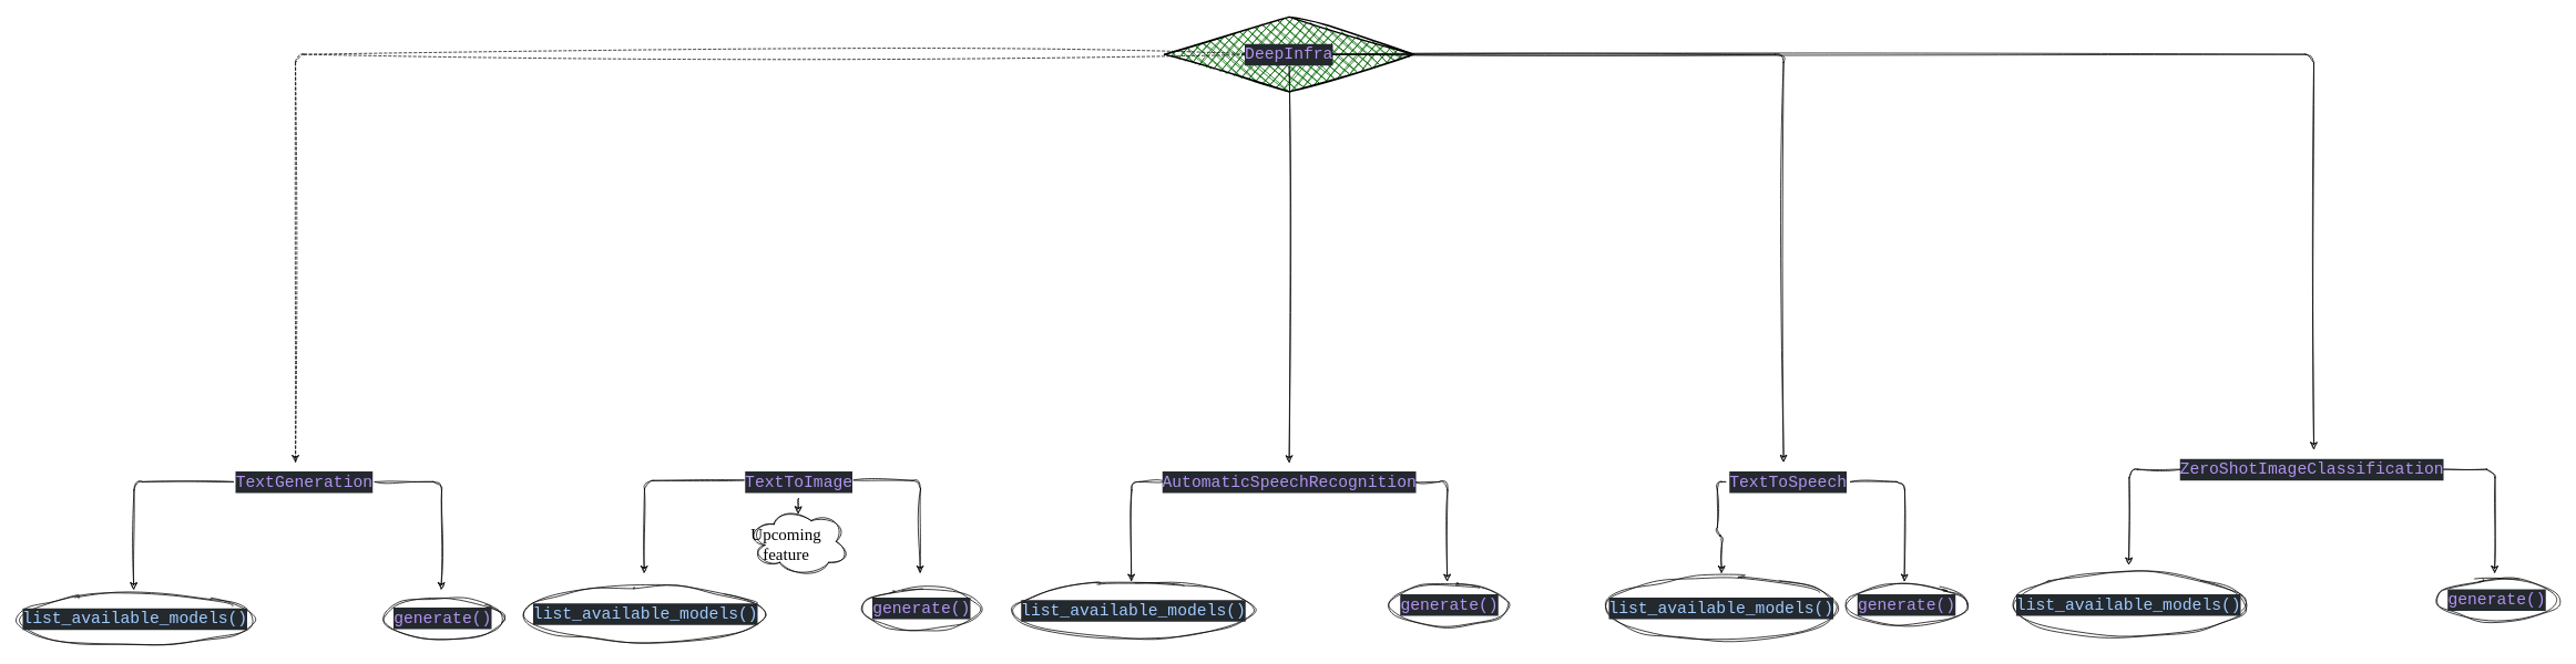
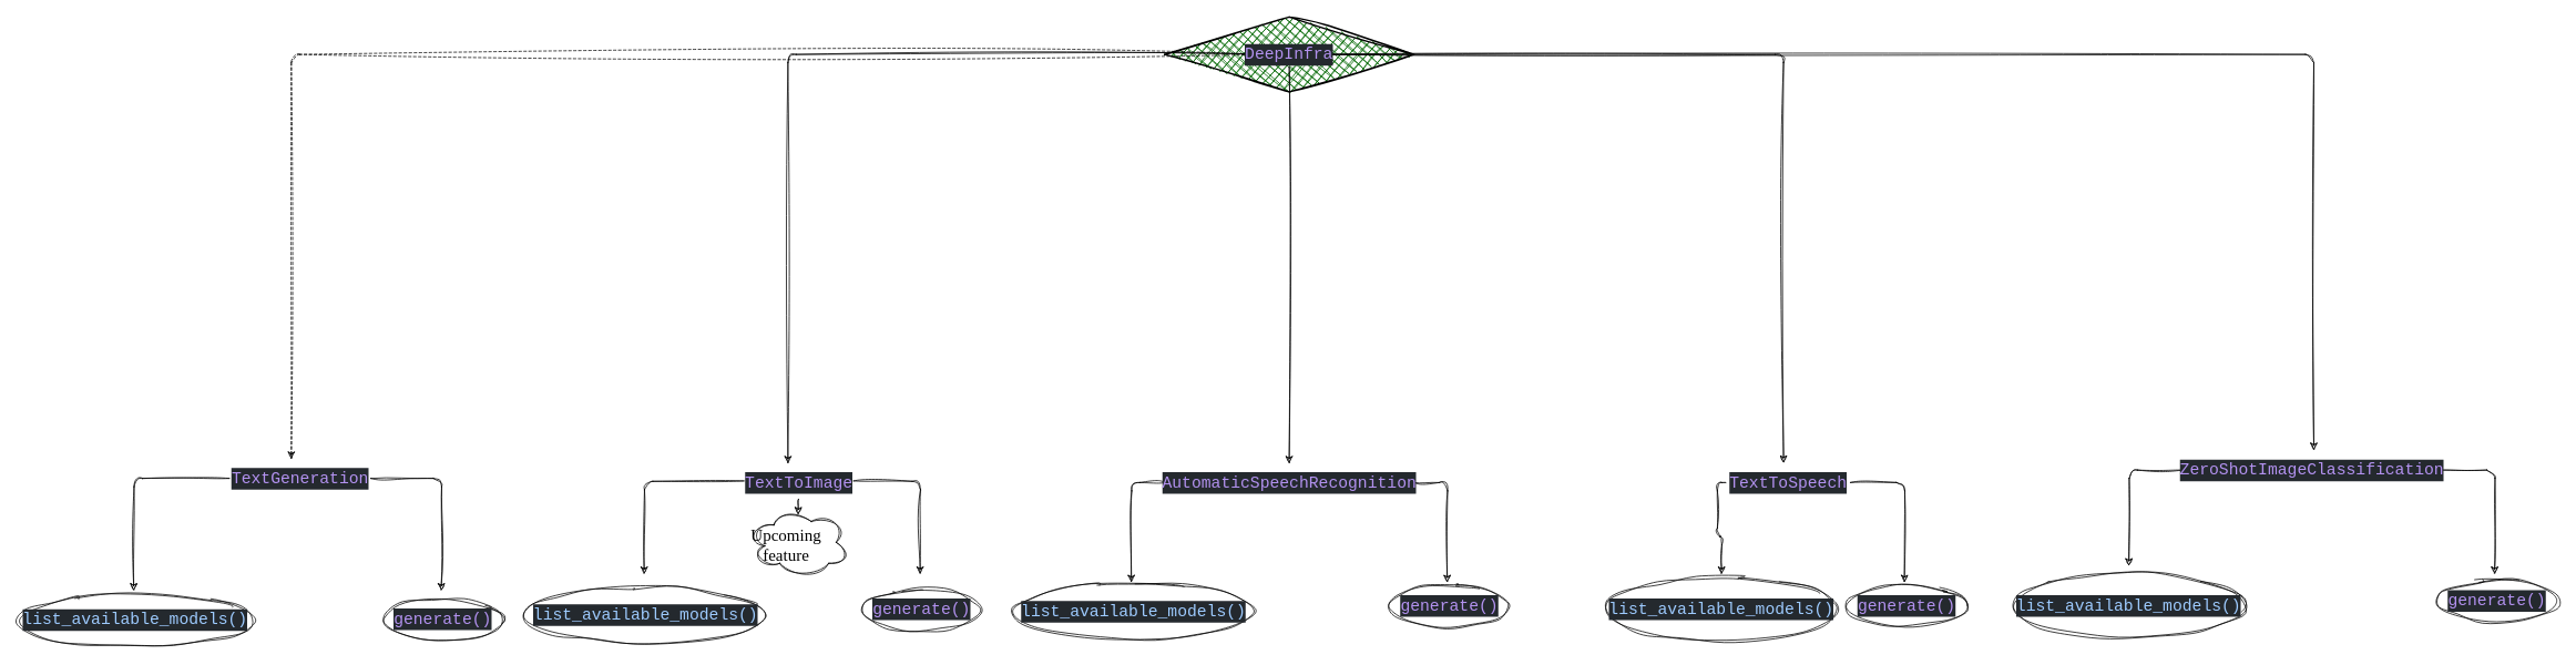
+ <mxCell id="24" style="edgeStyle=orthogonalEdgeStyle;sketch=1;hachureGap=4;jiggle=2;curveFitting=1;html=1;entryX=0.407;entryY=-0.075;entryDx=0;entryDy=0;entryPerimeter=0;fontFamily=Architects Daughter;fontSource=https%3A%2F%2Ffonts.googleapis.com%2Fcss%3Ffamily%3DArchitects%2BDaughter;fontSize=16;" parent="1" source="28" target="9" edge="1"><mxGeometry relative="1" as="geometry" /></mxCell>
- <mxCell id="7" value="&lt;div style=&quot;color: rgb(225, 228, 232); background-color: rgb(36, 41, 46); font-family: Consolas, Consolas, &amp;quot;Courier New&amp;quot;, monospace; font-size: 19.6px; line-height: 26px;&quot;&gt;&lt;span style=&quot;color: #b392f0;&quot;&gt;TextGeneration&lt;/span&gt;&lt;/div&gt;" style="text;html=1;align=center;verticalAlign=middle;resizable=0;points=[];autosize=1;strokeColor=none;fillColor=none;fontSize=20;fontFamily=Architects Daughter;sketch=1;hachureGap=4;jiggle=2;curveFitting=1;fontSource=https%3A%2F%2Ffonts.googleapis.com%2Fcss%3Ffamily%3DArchitects%2BDaughter;" parent="1" vertex="1"><mxGeometry x="280" y="560" width="170" height="40" as="geometry" /></mxCell>
+ <mxCell id="7" value="&lt;div style=&quot;color: rgb(225, 228, 232); background-color: rgb(36, 41, 46); font-family: Consolas, Consolas, &amp;quot;Courier New&amp;quot;, monospace; font-size: 19.6px; line-height: 26px;&quot;&gt;&lt;span style=&quot;color: #b392f0;&quot;&gt;TextGeneration&lt;/span&gt;&lt;/div&gt;" style="text;html=1;align=center;verticalAlign=middle;resizable=0;points=[];autosize=1;strokeColor=none;fillColor=none;fontSize=20;fontFamily=Architects Daughter;sketch=1;hachureGap=4;jiggle=2;curveFitting=1;fontSource=https%3A%2F%2Ffonts.googleapis.com%2Fcss%3Ffamily%3DArchitects%2BDaughter;" parent="1" vertex="1"><mxGeometry x="275" y="555" width="170" height="40" as="geometry" /></mxCell>
